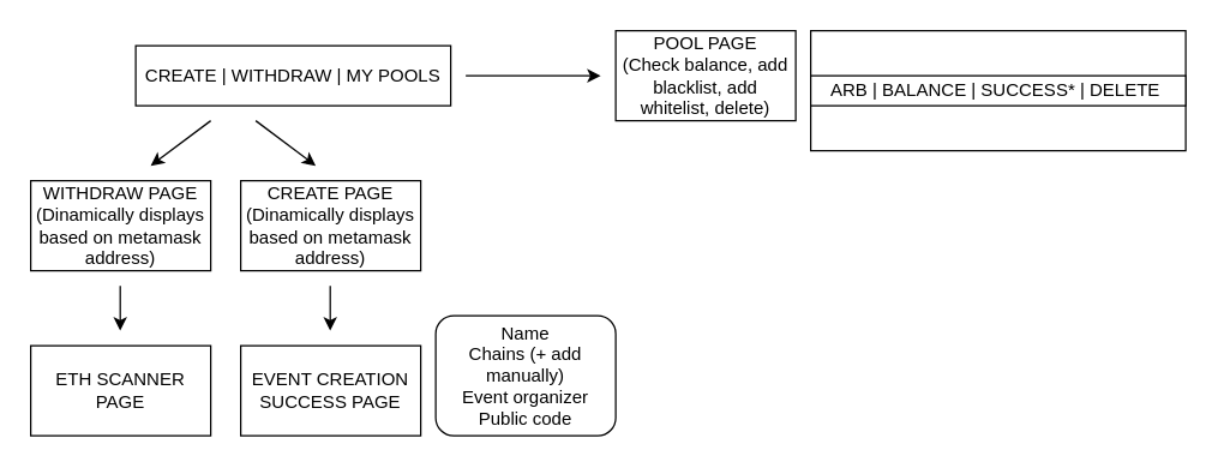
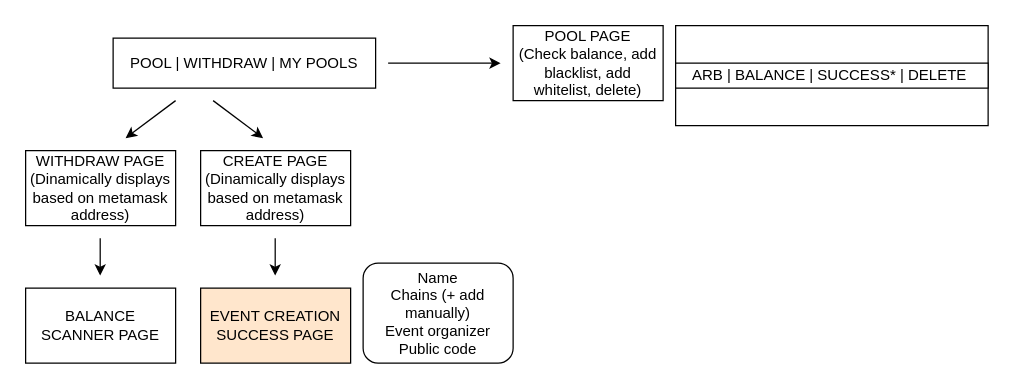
- <mxCell id="3" value="CREATE | WITHDRAW | MY POOLS" style="rounded=0;whiteSpace=wrap;html=1;" vertex="1" parent="1"><mxGeometry x="90" y="30" width="210" height="40" as="geometry" /></mxCell>
+ <mxCell id="3" value="POOL | WITHDRAW | MY POOLS" style="rounded=0;whiteSpace=wrap;html=1;" vertex="1" parent="1"><mxGeometry x="90" y="30" width="210" height="40" as="geometry" /></mxCell>
- <mxCell id="11" value="ETH SCANNER PAGE" style="rounded=0;whiteSpace=wrap;html=1;" vertex="1" parent="1"><mxGeometry x="20" y="230" width="120" height="60" as="geometry" /></mxCell>
+ <mxCell id="11" value="BALANCE SCANNER PAGE" style="rounded=0;whiteSpace=wrap;html=1;" vertex="1" parent="1"><mxGeometry x="20" y="230" width="120" height="60" as="geometry" /></mxCell>
- <mxCell id="10" value="EVENT CREATION SUCCESS PAGE" style="rounded=0;whiteSpace=wrap;html=1;" vertex="1" parent="1"><mxGeometry x="160" y="230" width="120" height="60" as="geometry" /></mxCell>
+ <mxCell id="10" value="EVENT CREATION SUCCESS PAGE" style="rounded=0;whiteSpace=wrap;html=1;fillColor=#ffe6cc;" vertex="1" parent="1"><mxGeometry x="160" y="230" width="120" height="60" as="geometry" /></mxCell>
